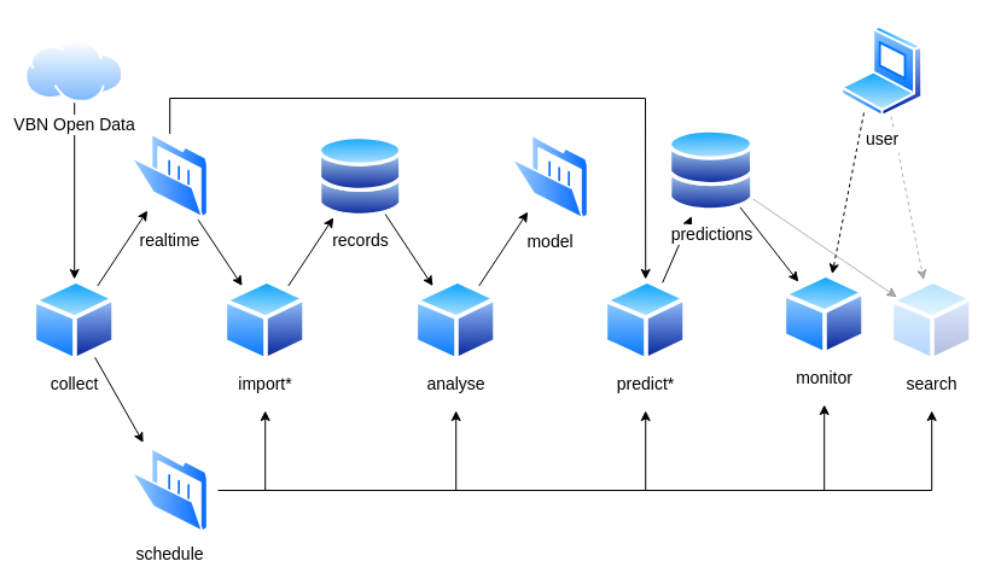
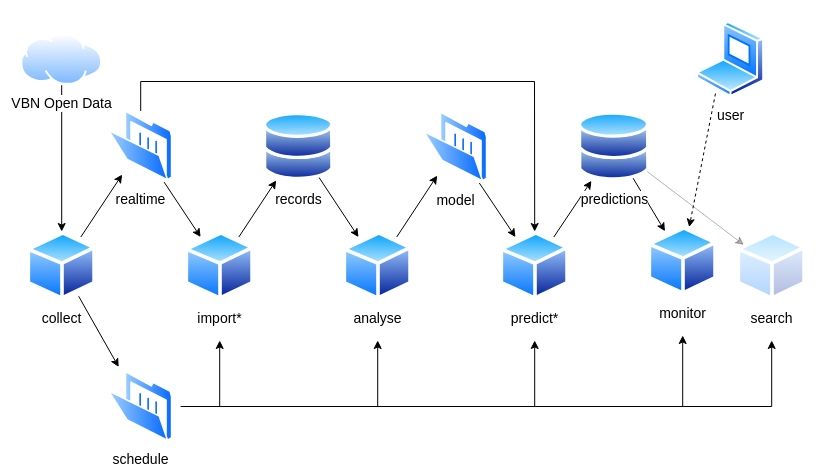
- <mxCell id="28" value="&lt;div style=&quot;font-size: 14px;&quot;&gt;predictions&lt;/div&gt;" style="aspect=fixed;perimeter=ellipsePerimeter;html=1;align=center;shadow=0;dashed=0;spacingTop=3;image;image=img/lib/active_directory/databases.svg;fontSize=14;" parent="1" vertex="1"><mxGeometry x="553" y="106" width="71.43" height="70" as="geometry" /></mxCell>
+ <mxCell id="28" value="&lt;div style=&quot;font-size: 14px;&quot;&gt;predictions&lt;/div&gt;" style="aspect=fixed;perimeter=ellipsePerimeter;html=1;align=center;shadow=0;dashed=0;spacingTop=3;image;image=img/lib/active_directory/databases.svg;fontSize=14;" parent="1" vertex="1"><mxGeometry x="578" y="111" width="71.43" height="70" as="geometry" /></mxCell>
+ <mxCell id="32" style="edgeStyle=none;rounded=0;orthogonalLoop=1;jettySize=auto;html=1;sourcePerimeterSpacing=9;" parent="1" source="33" target="23" edge="1"><mxGeometry relative="1" as="geometry" /></mxCell>
- <mxCell id="16" style="edgeStyle=none;rounded=0;orthogonalLoop=1;jettySize=auto;html=1;dashed=1;opacity=30;" parent="1" source="17" target="25" edge="1"><mxGeometry relative="1" as="geometry" /></mxCell>
